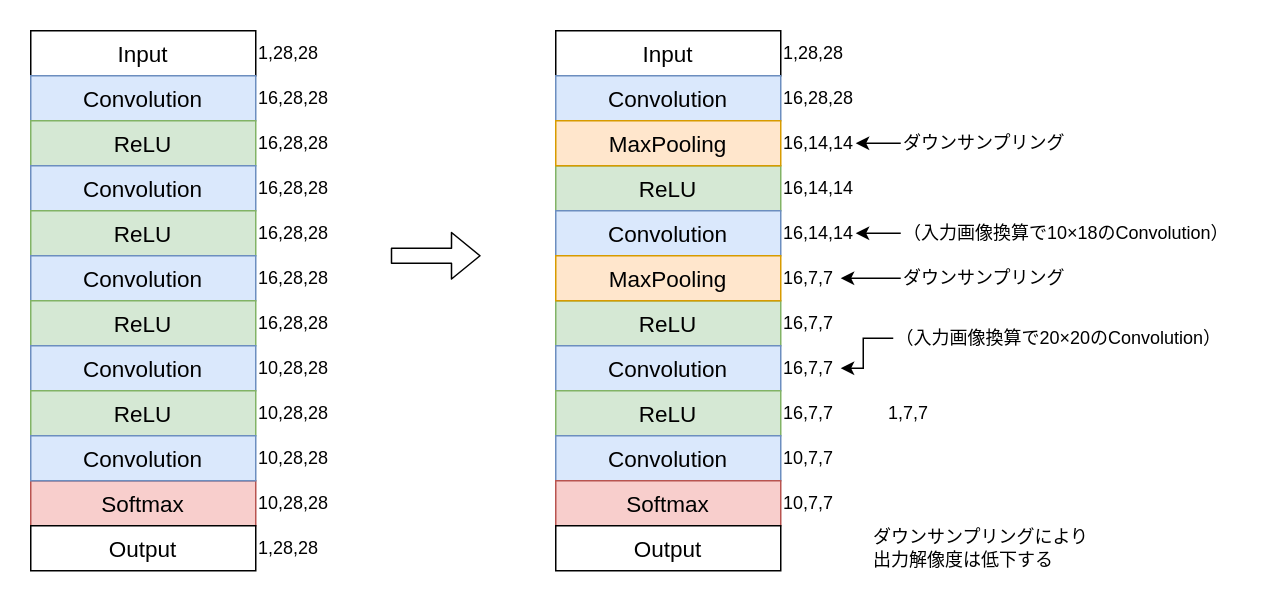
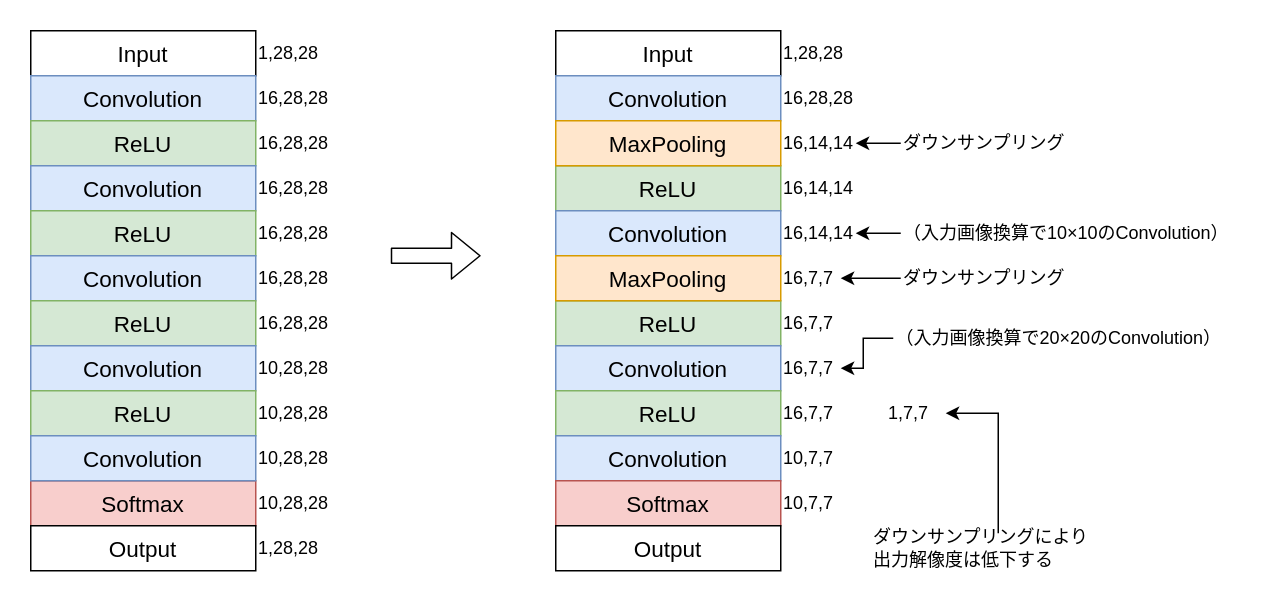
- <mxCell id="58" value="（入力画像換算で10×18のConvolution）" style="text;html=1;strokeColor=none;fillColor=none;align=left;verticalAlign=middle;whiteSpace=wrap;rounded=0;" parent="1" vertex="1"><mxGeometry x="600" y="145" width="220" height="20" as="geometry" /></mxCell>
+ <mxCell id="58" value="（入力画像換算で10×10のConvolution）" style="text;html=1;strokeColor=none;fillColor=none;align=left;verticalAlign=middle;whiteSpace=wrap;rounded=0;" parent="1" vertex="1"><mxGeometry x="600" y="145" width="220" height="20" as="geometry" /></mxCell>
+ <mxCell id="51" style="edgeStyle=orthogonalEdgeStyle;rounded=0;orthogonalLoop=1;jettySize=auto;html=1;entryX=1;entryY=0.5;entryDx=0;entryDy=0;" parent="1" source="52" target="45" edge="1"><mxGeometry relative="1" as="geometry" /></mxCell>
